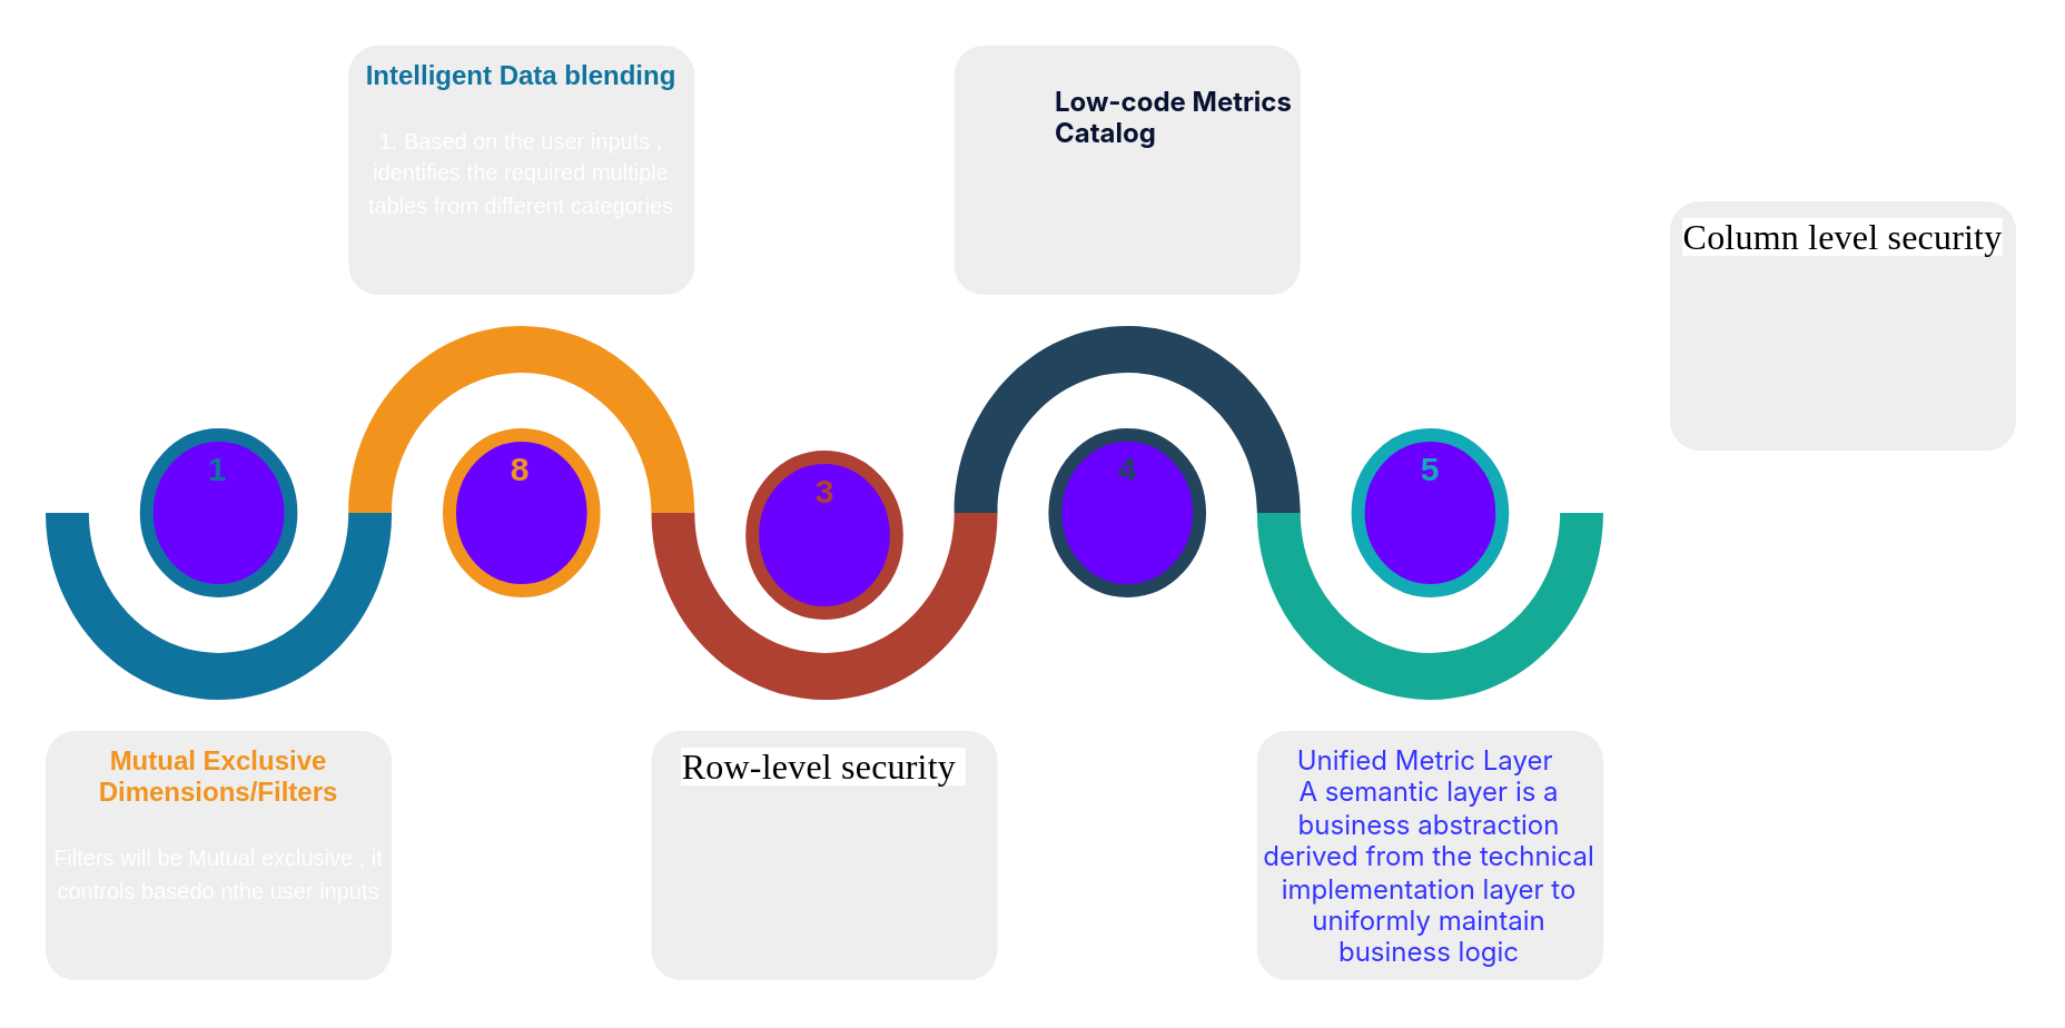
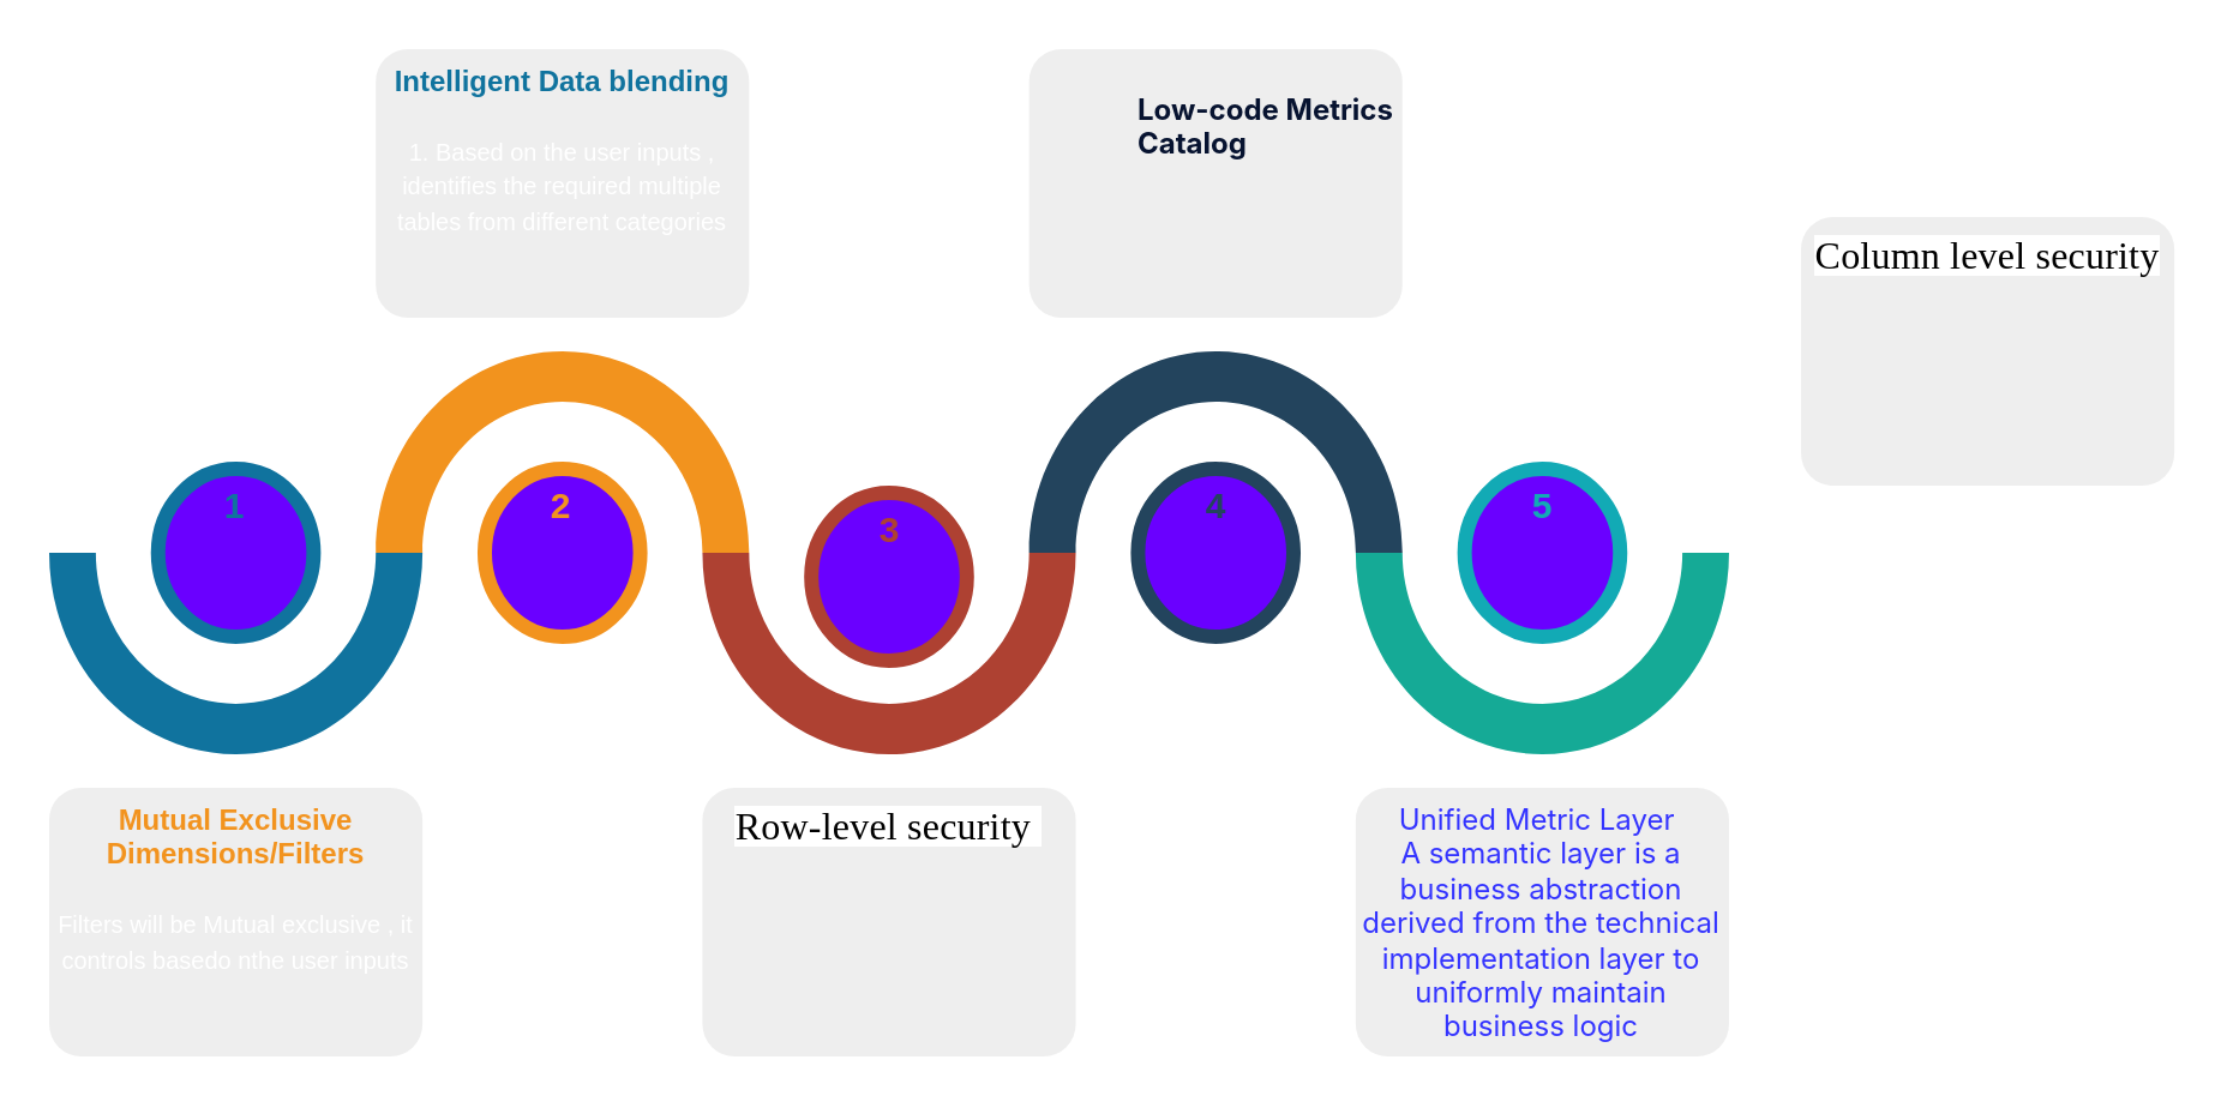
- <mxCell id="9" value="8" style="shape=ellipse;strokeWidth=6;strokeColor=#F2931E;fontSize=15;html=1;whiteSpace=wrap;fontStyle=1;fontColor=#F2931E;align=center;verticalAlign=top;fontFamily=Helvetica;fillColor=#6a00ff;" vertex="1" parent="2"><mxGeometry x="181.481" y="175" width="64.815" height="70" as="geometry" /></mxCell>
+ <mxCell id="9" value="2" style="shape=ellipse;strokeWidth=6;strokeColor=#F2931E;fontSize=15;html=1;whiteSpace=wrap;fontStyle=1;fontColor=#F2931E;align=center;verticalAlign=top;fontFamily=Helvetica;fillColor=#6a00ff;" vertex="1" parent="2"><mxGeometry x="181.481" y="175" width="64.815" height="70" as="geometry" /></mxCell>
